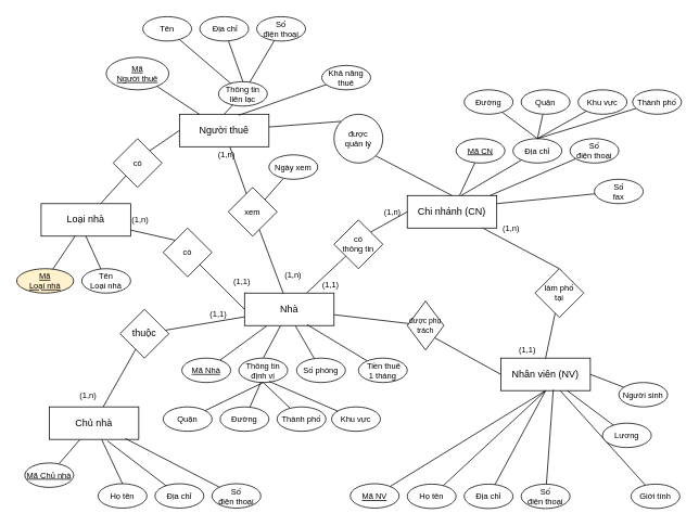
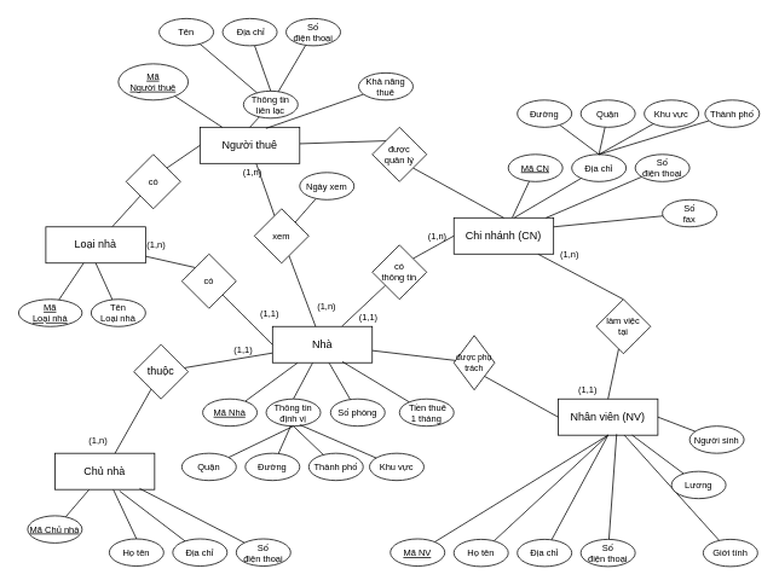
- <mxCell id="32" value="được&lt;br&gt;quản lý" style="ellipse;whiteSpace=wrap;html=1;fontSize=10;" vertex="1" parent="1"><mxGeometry x="410" y="140" width="60" height="60" as="geometry" /></mxCell>
+ <mxCell id="32" value="được&lt;br&gt;quản lý" style="rhombus;whiteSpace=wrap;html=1;fontSize=10;" vertex="1" parent="1"><mxGeometry x="410" y="140" width="60" height="60" as="geometry" /></mxCell>
- <mxCell id="100" value="&lt;u&gt;Mã &lt;br&gt;Loại nhà&lt;/u&gt;" style="ellipse;whiteSpace=wrap;html=1;fontFamily=Helvetica;fontSize=10;fontColor=default;fillColor=#fff2cc;" vertex="1" parent="1"><mxGeometry x="20" y="330" width="70" height="30" as="geometry" /></mxCell>
+ <mxCell id="100" value="&lt;u&gt;Mã &lt;br&gt;Loại nhà&lt;/u&gt;" style="ellipse;whiteSpace=wrap;html=1;fontFamily=Helvetica;fontSize=10;fontColor=default;" vertex="1" parent="1"><mxGeometry x="20" y="330" width="70" height="30" as="geometry" /></mxCell>
- <mxCell id="66" value="làm phố&lt;br&gt;tại" style="rhombus;whiteSpace=wrap;html=1;fontSize=10;" vertex="1" parent="1"><mxGeometry x="657" y="330" width="60" height="60" as="geometry" /></mxCell>
+ <mxCell id="66" value="làm việc&lt;br&gt;tại" style="rhombus;whiteSpace=wrap;html=1;fontSize=10;" vertex="1" parent="1"><mxGeometry x="657" y="330" width="60" height="60" as="geometry" /></mxCell>
